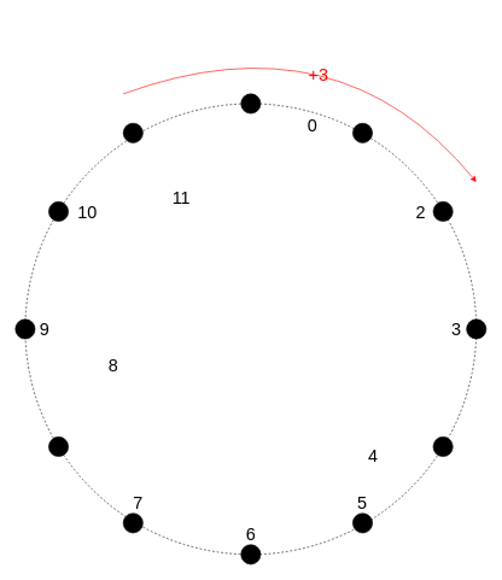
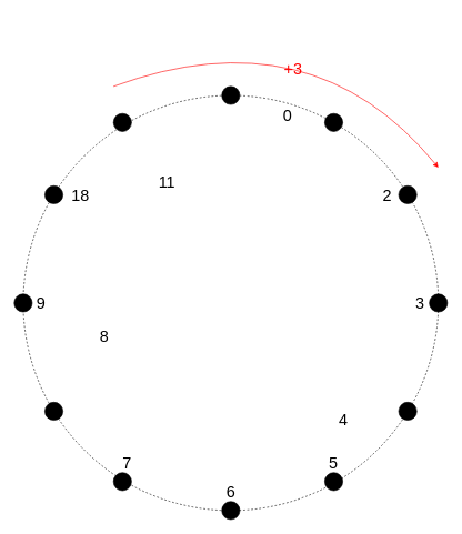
- <mxCell id="24" value="10" style="text;html=1;strokeColor=none;fillColor=none;align=center;verticalAlign=middle;whiteSpace=wrap;rounded=0;fontSize=24;" parent="1" vertex="1"><mxGeometry x="80" y="279.996" width="81.356" height="27.119" as="geometry" /></mxCell>
+ <mxCell id="24" value="18" style="text;html=1;strokeColor=none;fillColor=none;align=center;verticalAlign=middle;whiteSpace=wrap;rounded=0;fontSize=24;" parent="1" vertex="1"><mxGeometry x="80" y="279.996" width="81.356" height="27.119" as="geometry" /></mxCell>
